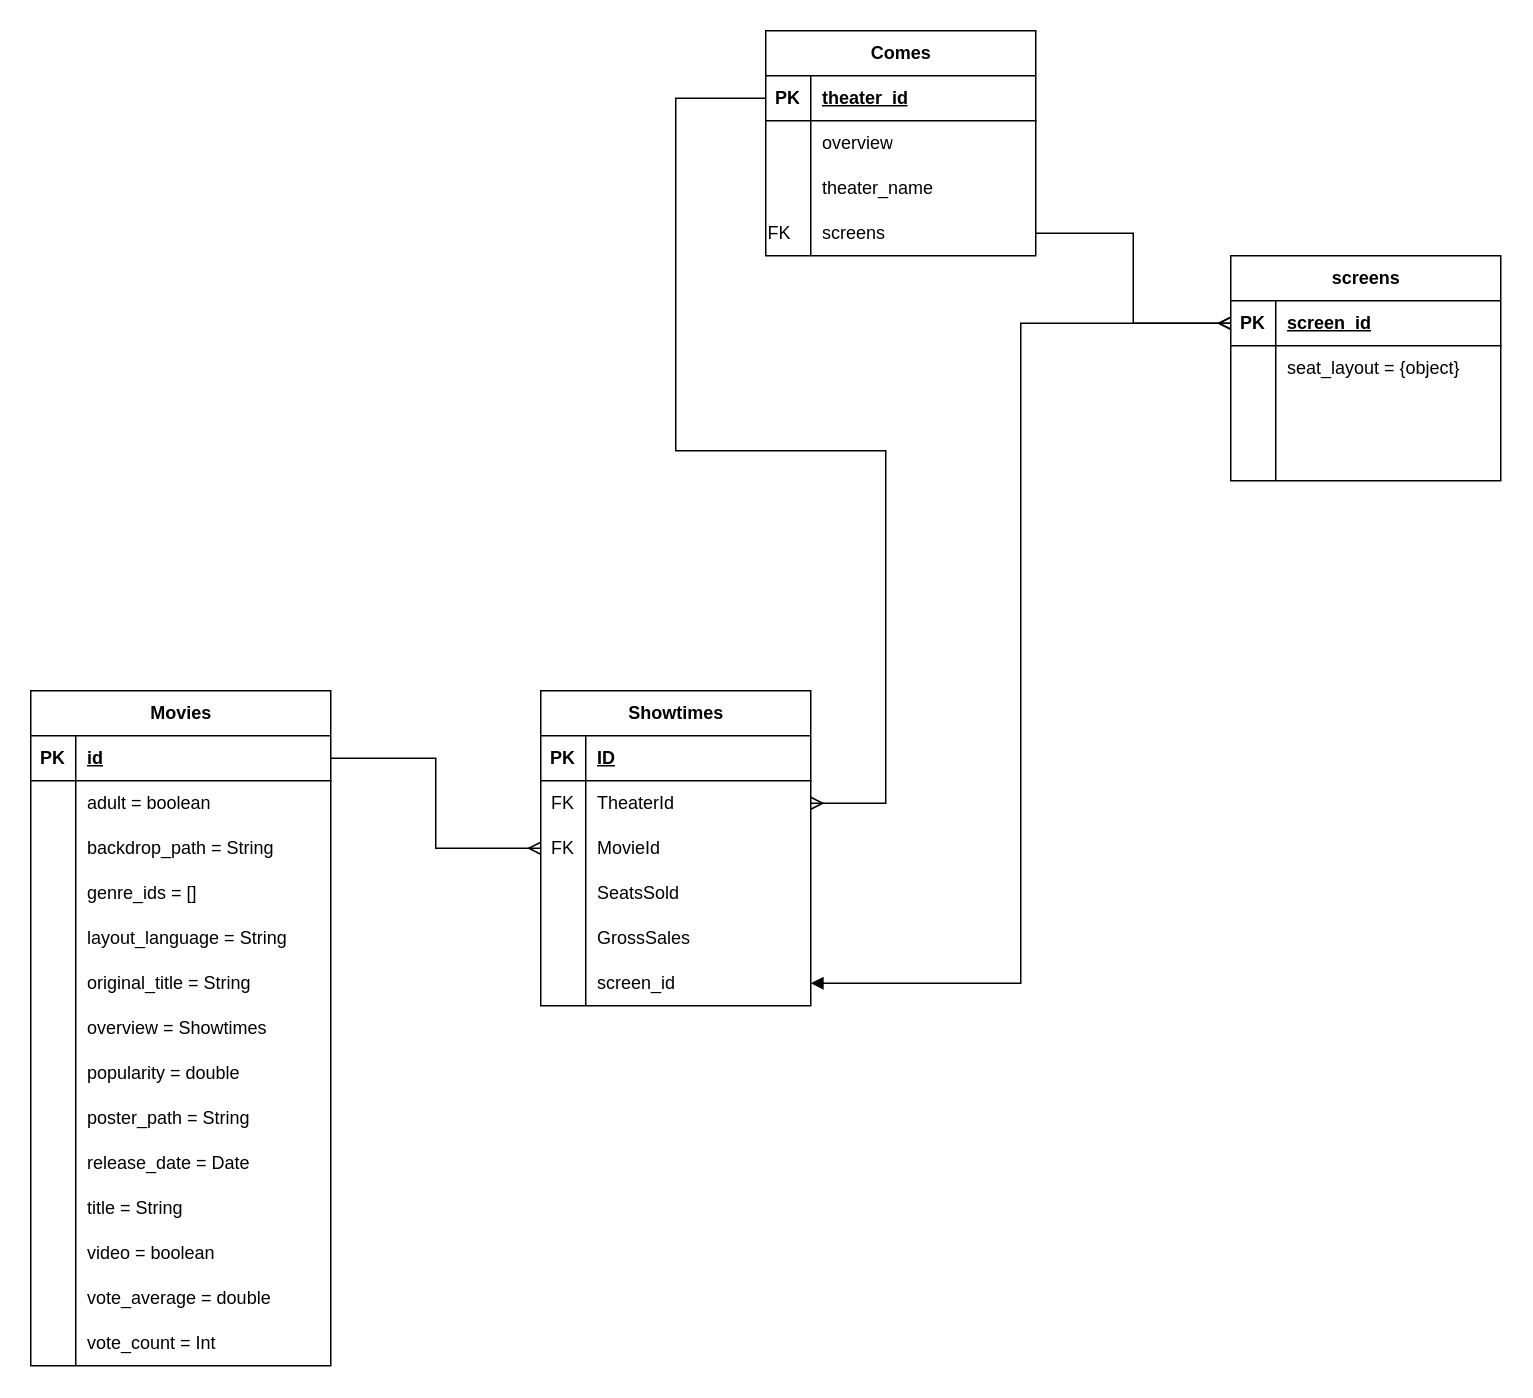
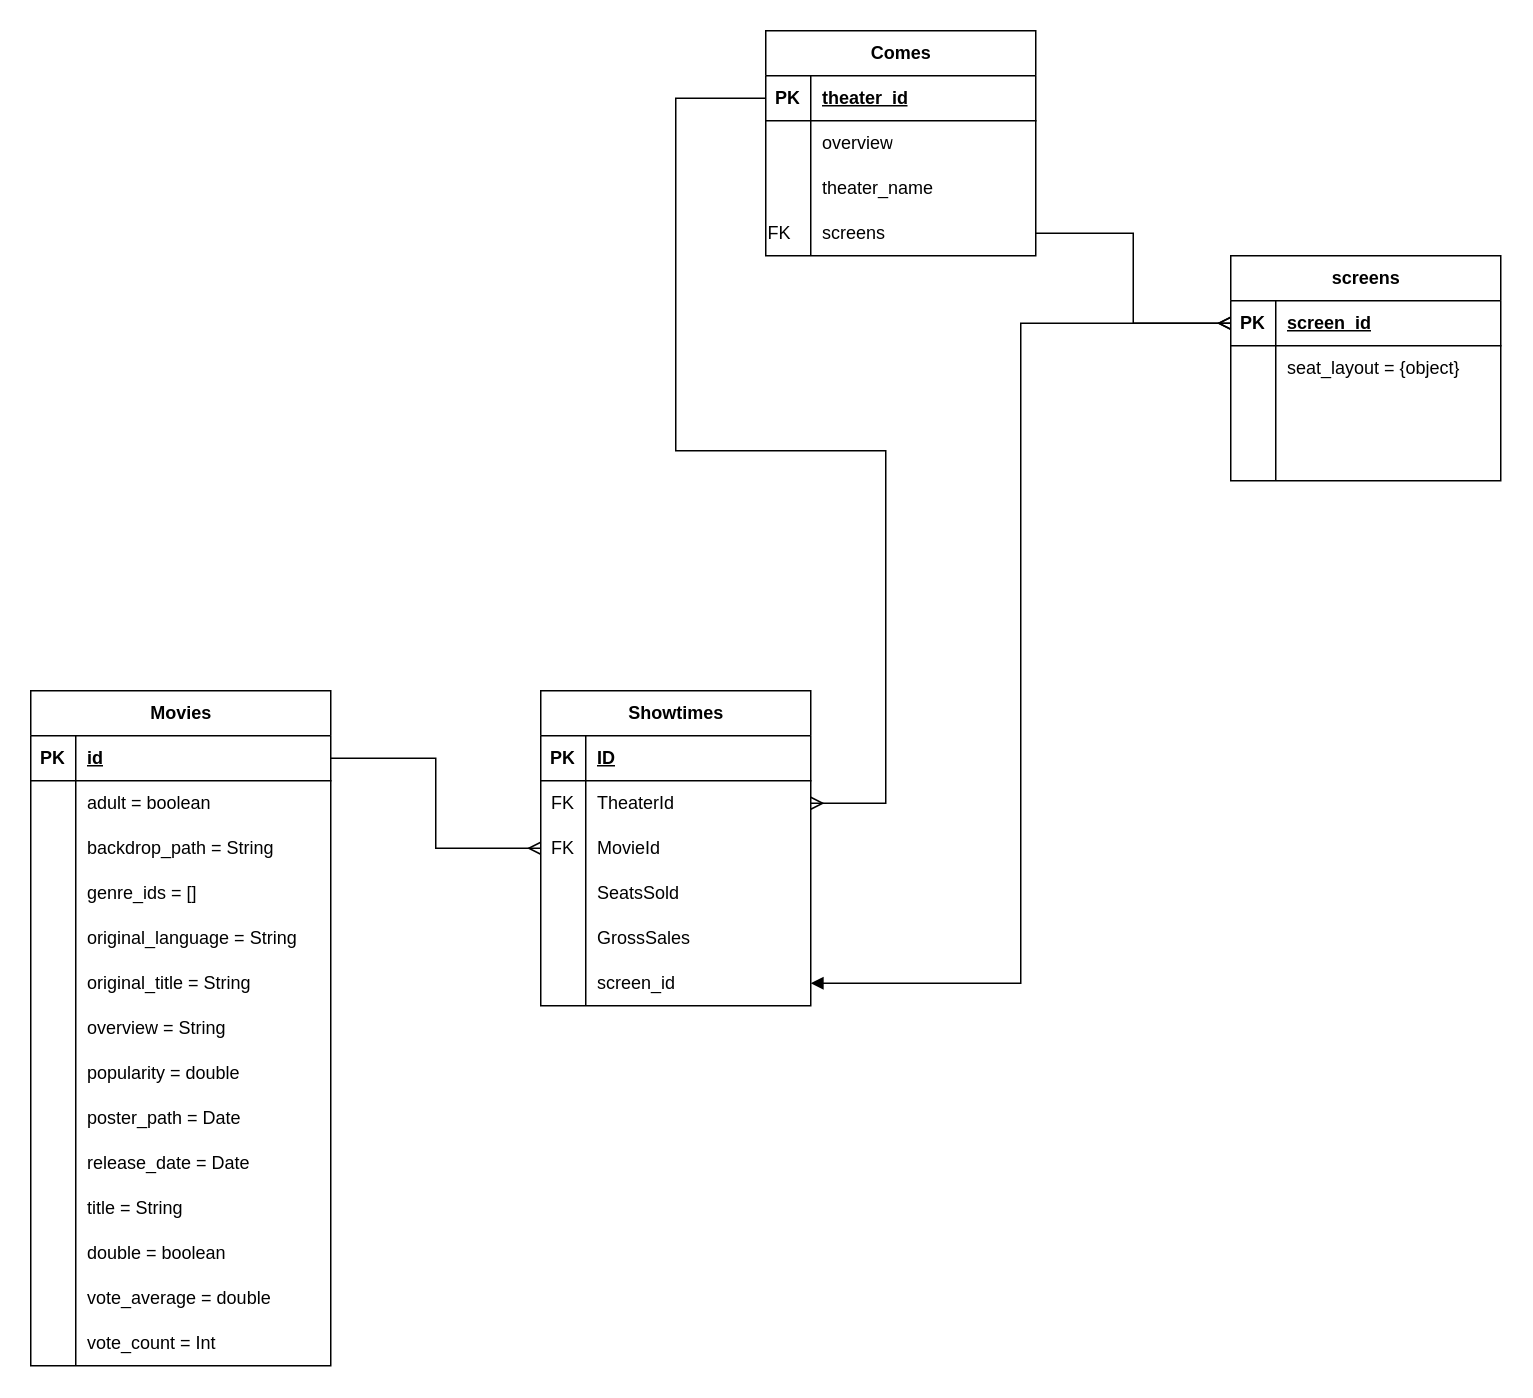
- <mxCell id="36" value="layout_language = String" style="shape=partialRectangle;connectable=0;fillColor=none;top=0;left=0;bottom=0;right=0;align=left;spacingLeft=6;overflow=hidden;whiteSpace=wrap;html=1;" parent="34" vertex="1"><mxGeometry x="30" width="170" height="30" as="geometry"><mxRectangle width="170" height="30" as="alternateBounds" /></mxGeometry></mxCell>
+ <mxCell id="36" value="original_language = String" style="shape=partialRectangle;connectable=0;fillColor=none;top=0;left=0;bottom=0;right=0;align=left;spacingLeft=6;overflow=hidden;whiteSpace=wrap;html=1;" parent="34" vertex="1"><mxGeometry x="30" width="170" height="30" as="geometry"><mxRectangle width="170" height="30" as="alternateBounds" /></mxGeometry></mxCell>
- <mxCell id="42" value="overview = Showtimes" style="shape=partialRectangle;connectable=0;fillColor=none;top=0;left=0;bottom=0;right=0;align=left;spacingLeft=6;overflow=hidden;whiteSpace=wrap;html=1;" parent="40" vertex="1"><mxGeometry x="30" width="170" height="30" as="geometry"><mxRectangle width="170" height="30" as="alternateBounds" /></mxGeometry></mxCell>
+ <mxCell id="42" value="overview = String" style="shape=partialRectangle;connectable=0;fillColor=none;top=0;left=0;bottom=0;right=0;align=left;spacingLeft=6;overflow=hidden;whiteSpace=wrap;html=1;" parent="40" vertex="1"><mxGeometry x="30" width="170" height="30" as="geometry"><mxRectangle width="170" height="30" as="alternateBounds" /></mxGeometry></mxCell>
- <mxCell id="48" value="poster_path = String" style="shape=partialRectangle;connectable=0;fillColor=none;top=0;left=0;bottom=0;right=0;align=left;spacingLeft=6;overflow=hidden;whiteSpace=wrap;html=1;" parent="46" vertex="1"><mxGeometry x="30" width="170" height="30" as="geometry"><mxRectangle width="170" height="30" as="alternateBounds" /></mxGeometry></mxCell>
+ <mxCell id="48" value="poster_path = Date" style="shape=partialRectangle;connectable=0;fillColor=none;top=0;left=0;bottom=0;right=0;align=left;spacingLeft=6;overflow=hidden;whiteSpace=wrap;html=1;" parent="46" vertex="1"><mxGeometry x="30" width="170" height="30" as="geometry"><mxRectangle width="170" height="30" as="alternateBounds" /></mxGeometry></mxCell>
- <mxCell id="57" value="video = boolean" style="shape=partialRectangle;connectable=0;fillColor=none;top=0;left=0;bottom=0;right=0;align=left;spacingLeft=6;overflow=hidden;whiteSpace=wrap;html=1;" parent="55" vertex="1"><mxGeometry x="30" width="170" height="30" as="geometry"><mxRectangle width="170" height="30" as="alternateBounds" /></mxGeometry></mxCell>
+ <mxCell id="57" value="double = boolean" style="shape=partialRectangle;connectable=0;fillColor=none;top=0;left=0;bottom=0;right=0;align=left;spacingLeft=6;overflow=hidden;whiteSpace=wrap;html=1;" parent="55" vertex="1"><mxGeometry x="30" width="170" height="30" as="geometry"><mxRectangle width="170" height="30" as="alternateBounds" /></mxGeometry></mxCell>
